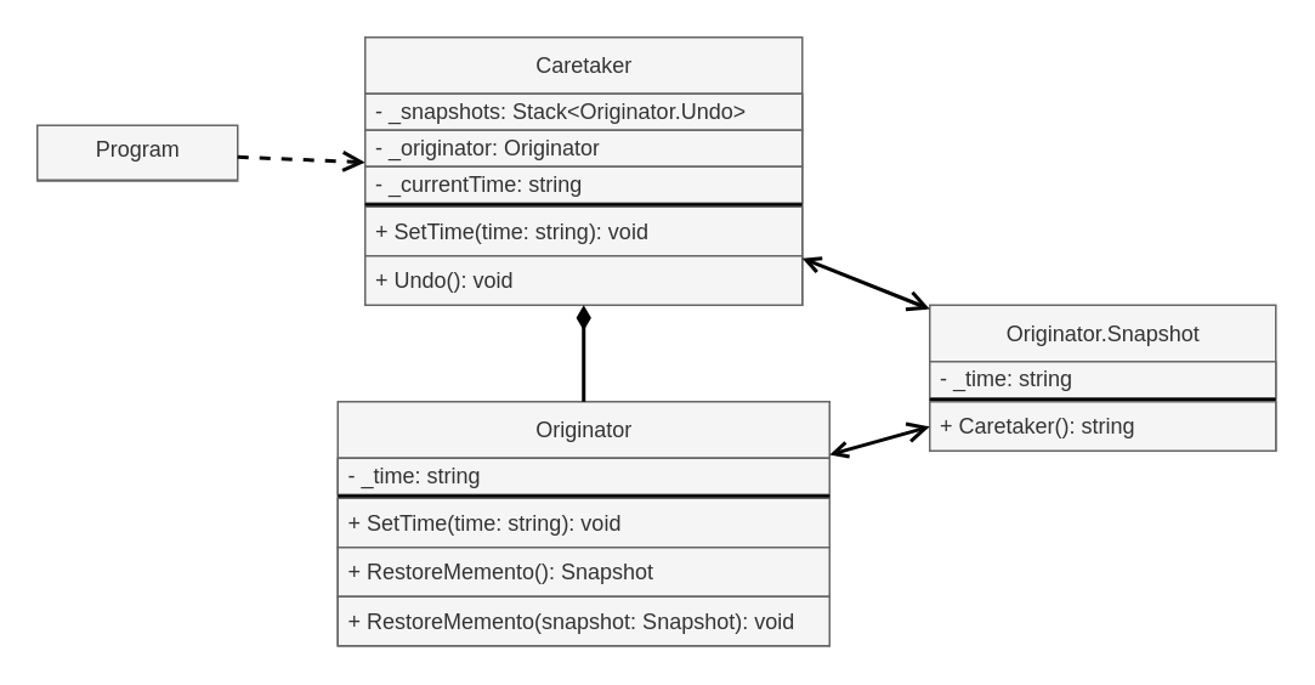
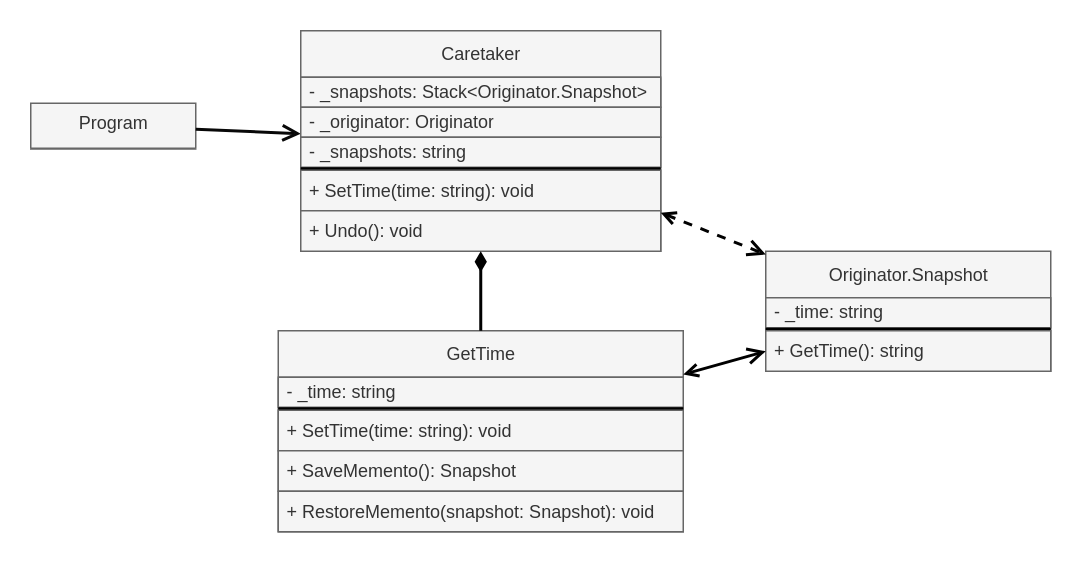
- <mxCell id="16" value="- _snapshots: Stack&amp;lt;Originator.Undo&amp;gt;" style="text;html=1;strokeColor=#666666;fillColor=#f5f5f5;align=left;verticalAlign=middle;spacingLeft=4;spacingRight=4;overflow=hidden;rotatable=0;points=[[0,0.5],[1,0.5]];portConstraint=eastwest;fontColor=#333333;" vertex="1" parent="15"><mxGeometry y="31" width="240" height="20" as="geometry" /></mxCell>
+ <mxCell id="16" value="- _snapshots: Stack&amp;lt;Originator.Snapshot&amp;gt;" style="text;html=1;strokeColor=#666666;fillColor=#f5f5f5;align=left;verticalAlign=middle;spacingLeft=4;spacingRight=4;overflow=hidden;rotatable=0;points=[[0,0.5],[1,0.5]];portConstraint=eastwest;fontColor=#333333;" vertex="1" parent="15"><mxGeometry y="31" width="240" height="20" as="geometry" /></mxCell>
- <mxCell id="9" value="" style="endArrow=open;startArrow=none;endFill=0;startFill=0;endSize=8;html=1;verticalAlign=bottom;labelBackgroundColor=none;strokeWidth=2;sketch=0;fillColor=#f5f5f5;strokeColor=#080808;dashed=1;" parent="1" source="8" target="15" edge="1"><mxGeometry width="160" relative="1" as="geometry"><mxPoint x="550" y="95.5" as="sourcePoint" /><mxPoint x="710" y="95.5" as="targetPoint" /></mxGeometry></mxCell>
+ <mxCell id="9" value="" style="endArrow=open;startArrow=none;endFill=0;startFill=0;endSize=8;html=1;verticalAlign=bottom;labelBackgroundColor=none;strokeWidth=2;sketch=0;fillColor=#f5f5f5;strokeColor=#080808;" parent="1" source="8" target="15" edge="1"><mxGeometry width="160" relative="1" as="geometry"><mxPoint x="550" y="95.5" as="sourcePoint" /><mxPoint x="710" y="95.5" as="targetPoint" /></mxGeometry></mxCell>
- <mxCell id="18" value="- _currentTime: string" style="text;html=1;strokeColor=#666666;fillColor=#f5f5f5;align=left;verticalAlign=middle;spacingLeft=4;spacingRight=4;overflow=hidden;rotatable=0;points=[[0,0.5],[1,0.5]];portConstraint=eastwest;fontColor=#333333;" vertex="1" parent="15"><mxGeometry y="71" width="240" height="20" as="geometry" /></mxCell>
+ <mxCell id="18" value="- _snapshots: string" style="text;html=1;strokeColor=#666666;fillColor=#f5f5f5;align=left;verticalAlign=middle;spacingLeft=4;spacingRight=4;overflow=hidden;rotatable=0;points=[[0,0.5],[1,0.5]];portConstraint=eastwest;fontColor=#333333;" vertex="1" parent="15"><mxGeometry y="71" width="240" height="20" as="geometry" /></mxCell>
- <mxCell id="22" value="" style="endArrow=open;startArrow=open;endFill=0;startFill=0;endSize=8;html=1;verticalAlign=bottom;labelBackgroundColor=none;strokeWidth=2;strokeColor=#000000;" edge="1" parent="1" source="15" target="10"><mxGeometry width="160" relative="1" as="geometry"><mxPoint x="350" y="277" as="sourcePoint" /><mxPoint x="420" y="277" as="targetPoint" /></mxGeometry></mxCell>
+ <mxCell id="22" value="" style="endArrow=open;startArrow=open;endFill=0;startFill=0;endSize=8;html=1;verticalAlign=bottom;labelBackgroundColor=none;strokeWidth=2;strokeColor=#000000;dashed=1;" edge="1" parent="1" source="15" target="10"><mxGeometry width="160" relative="1" as="geometry"><mxPoint x="350" y="277" as="sourcePoint" /><mxPoint x="420" y="277" as="targetPoint" /></mxGeometry></mxCell>
- <mxCell id="13" value="+&amp;nbsp;Caretaker(): string" style="text;html=1;strokeColor=#666666;fillColor=#f5f5f5;align=left;verticalAlign=middle;spacingLeft=4;spacingRight=4;overflow=hidden;rotatable=0;points=[[0,0.5],[1,0.5]];portConstraint=eastwest;fontColor=#333333;" vertex="1" parent="10"><mxGeometry y="53" width="190" height="27" as="geometry" /></mxCell>
+ <mxCell id="13" value="+&amp;nbsp;GetTime(): string" style="text;html=1;strokeColor=#666666;fillColor=#f5f5f5;align=left;verticalAlign=middle;spacingLeft=4;spacingRight=4;overflow=hidden;rotatable=0;points=[[0,0.5],[1,0.5]];portConstraint=eastwest;fontColor=#333333;" vertex="1" parent="10"><mxGeometry y="53" width="190" height="27" as="geometry" /></mxCell>
- <mxCell id="2" value="&lt;span style=&quot;font-weight: 400;&quot;&gt;Originator&lt;br&gt;&lt;/span&gt;" style="swimlane;fontStyle=1;align=center;verticalAlign=middle;childLayout=stackLayout;horizontal=1;startSize=31;horizontalStack=0;resizeParent=1;resizeParentMax=0;resizeLast=0;collapsible=0;marginBottom=0;html=1;fillColor=#f5f5f5;fontColor=#333333;strokeColor=#666666;" parent="1" vertex="1"><mxGeometry x="185" y="220" width="270" height="134" as="geometry" /></mxCell>
+ <mxCell id="2" value="&lt;span style=&quot;font-weight: 400;&quot;&gt;GetTime&lt;br&gt;&lt;/span&gt;" style="swimlane;fontStyle=1;align=center;verticalAlign=middle;childLayout=stackLayout;horizontal=1;startSize=31;horizontalStack=0;resizeParent=1;resizeParentMax=0;resizeLast=0;collapsible=0;marginBottom=0;html=1;fillColor=#f5f5f5;fontColor=#333333;strokeColor=#666666;" parent="1" vertex="1"><mxGeometry x="185" y="220" width="270" height="134" as="geometry" /></mxCell>
- <mxCell id="6" value="+&amp;nbsp;RestoreMemento(): Snapshot" style="text;html=1;strokeColor=#666666;fillColor=#f5f5f5;align=left;verticalAlign=middle;spacingLeft=4;spacingRight=4;overflow=hidden;rotatable=0;points=[[0,0.5],[1,0.5]];portConstraint=eastwest;fontColor=#333333;" parent="2" vertex="1"><mxGeometry y="80" width="270" height="27" as="geometry" /></mxCell>
+ <mxCell id="6" value="+&amp;nbsp;SaveMemento(): Snapshot" style="text;html=1;strokeColor=#666666;fillColor=#f5f5f5;align=left;verticalAlign=middle;spacingLeft=4;spacingRight=4;overflow=hidden;rotatable=0;points=[[0,0.5],[1,0.5]];portConstraint=eastwest;fontColor=#333333;" parent="2" vertex="1"><mxGeometry y="80" width="270" height="27" as="geometry" /></mxCell>
